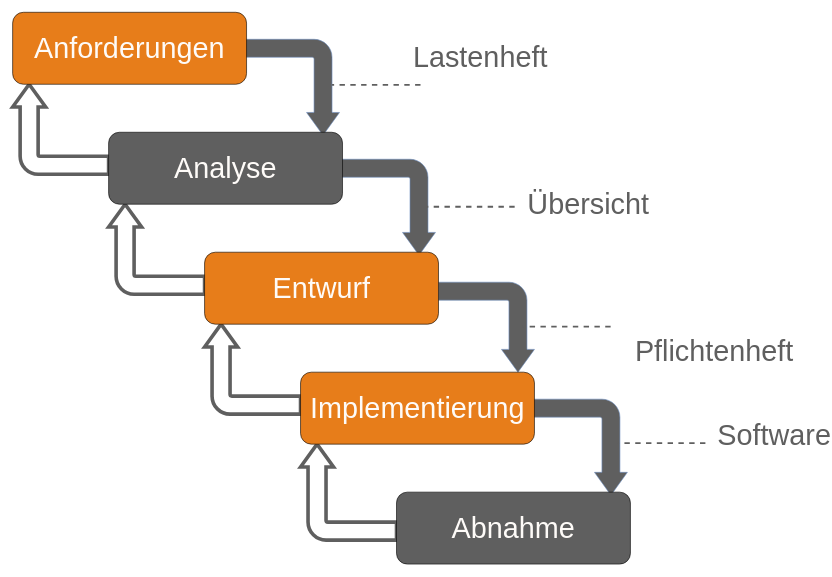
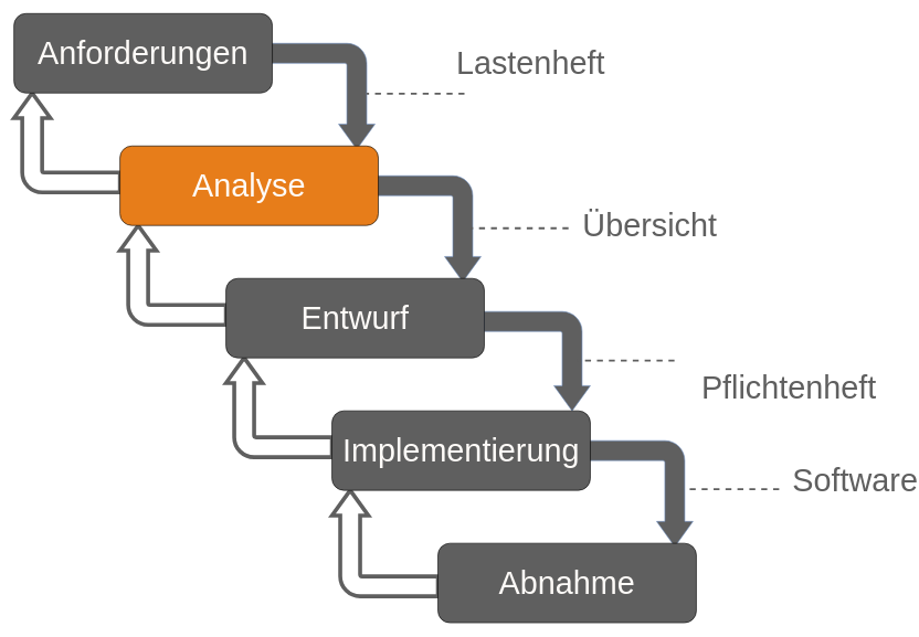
- <mxCell id="14" value="&lt;font style=&quot;font-size: 48px;&quot;&gt;&lt;span style=&quot;color: rgb(254, 251, 248);&quot;&gt;Anforderungen&lt;/span&gt;&lt;/font&gt;" style="rounded=1;whiteSpace=wrap;html=1;fillColor=#E77D1A;" vertex="1" parent="1"><mxGeometry x="20" y="20" width="390" height="120" as="geometry" /></mxCell>
+ <mxCell id="14" value="&lt;font style=&quot;font-size: 48px;&quot;&gt;&lt;span style=&quot;color: rgb(254, 251, 248);&quot;&gt;Anforderungen&lt;/span&gt;&lt;/font&gt;" style="rounded=1;whiteSpace=wrap;html=1;fillColor=#5f5f5f;" vertex="1" parent="1"><mxGeometry x="20" y="20" width="390" height="120" as="geometry" /></mxCell>
- <mxCell id="13" value="&lt;font style=&quot;font-size: 48px;&quot;&gt;&lt;span style=&quot;color: rgb(254, 251, 248);&quot;&gt;Analyse&lt;/span&gt;&lt;/font&gt;" style="rounded=1;whiteSpace=wrap;html=1;fillColor=#5f5f5f;" vertex="1" parent="1"><mxGeometry x="180" y="220" width="390" height="120" as="geometry" /></mxCell>
+ <mxCell id="13" value="&lt;font style=&quot;font-size: 48px;&quot;&gt;&lt;span style=&quot;color: rgb(254, 251, 248);&quot;&gt;Analyse&lt;/span&gt;&lt;/font&gt;" style="rounded=1;whiteSpace=wrap;html=1;fillColor=#E77D1A;" vertex="1" parent="1"><mxGeometry x="180" y="220" width="390" height="120" as="geometry" /></mxCell>
- <mxCell id="12" value="&lt;font style=&quot;font-size: 48px; color: rgb(254, 251, 248);&quot;&gt;Entwurf&lt;/font&gt;" style="rounded=1;whiteSpace=wrap;html=1;fillColor=#E77D1A;" vertex="1" parent="1"><mxGeometry x="340" y="420" width="390" height="120" as="geometry" /></mxCell>
+ <mxCell id="12" value="&lt;font style=&quot;font-size: 48px; color: rgb(254, 251, 248);&quot;&gt;Entwurf&lt;/font&gt;" style="rounded=1;whiteSpace=wrap;html=1;fillColor=#5f5f5f;" vertex="1" parent="1"><mxGeometry x="340" y="420" width="390" height="120" as="geometry" /></mxCell>
- <mxCell id="11" value="&lt;font style=&quot;font-size: 48px; color: rgb(254, 251, 248);&quot;&gt;Implementierung&lt;/font&gt;" style="rounded=1;whiteSpace=wrap;html=1;fillColor=#E77D1A;" vertex="1" parent="1"><mxGeometry x="500" y="620" width="390" height="120" as="geometry" /></mxCell>
+ <mxCell id="11" value="&lt;font style=&quot;font-size: 48px; color: rgb(254, 251, 248);&quot;&gt;Implementierung&lt;/font&gt;" style="rounded=1;whiteSpace=wrap;html=1;fillColor=#5f5f5f;" vertex="1" parent="1"><mxGeometry x="500" y="620" width="390" height="120" as="geometry" /></mxCell>
